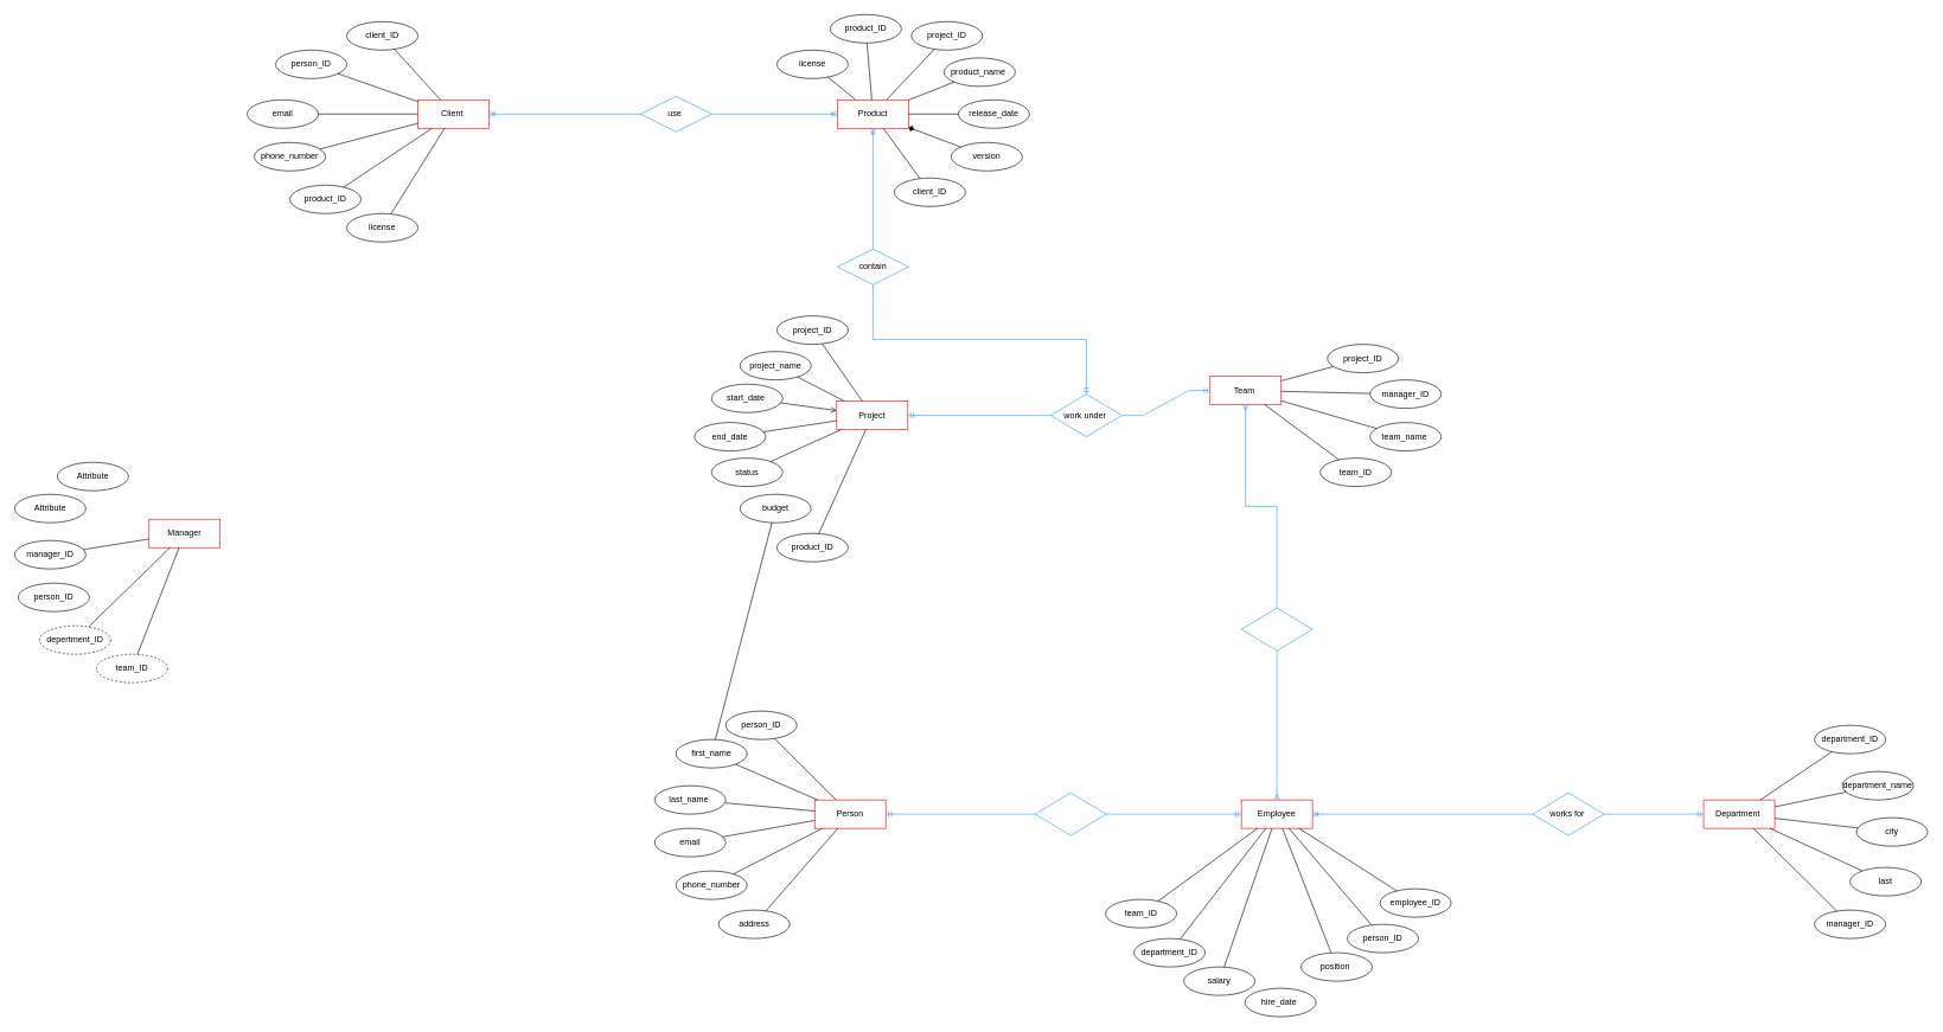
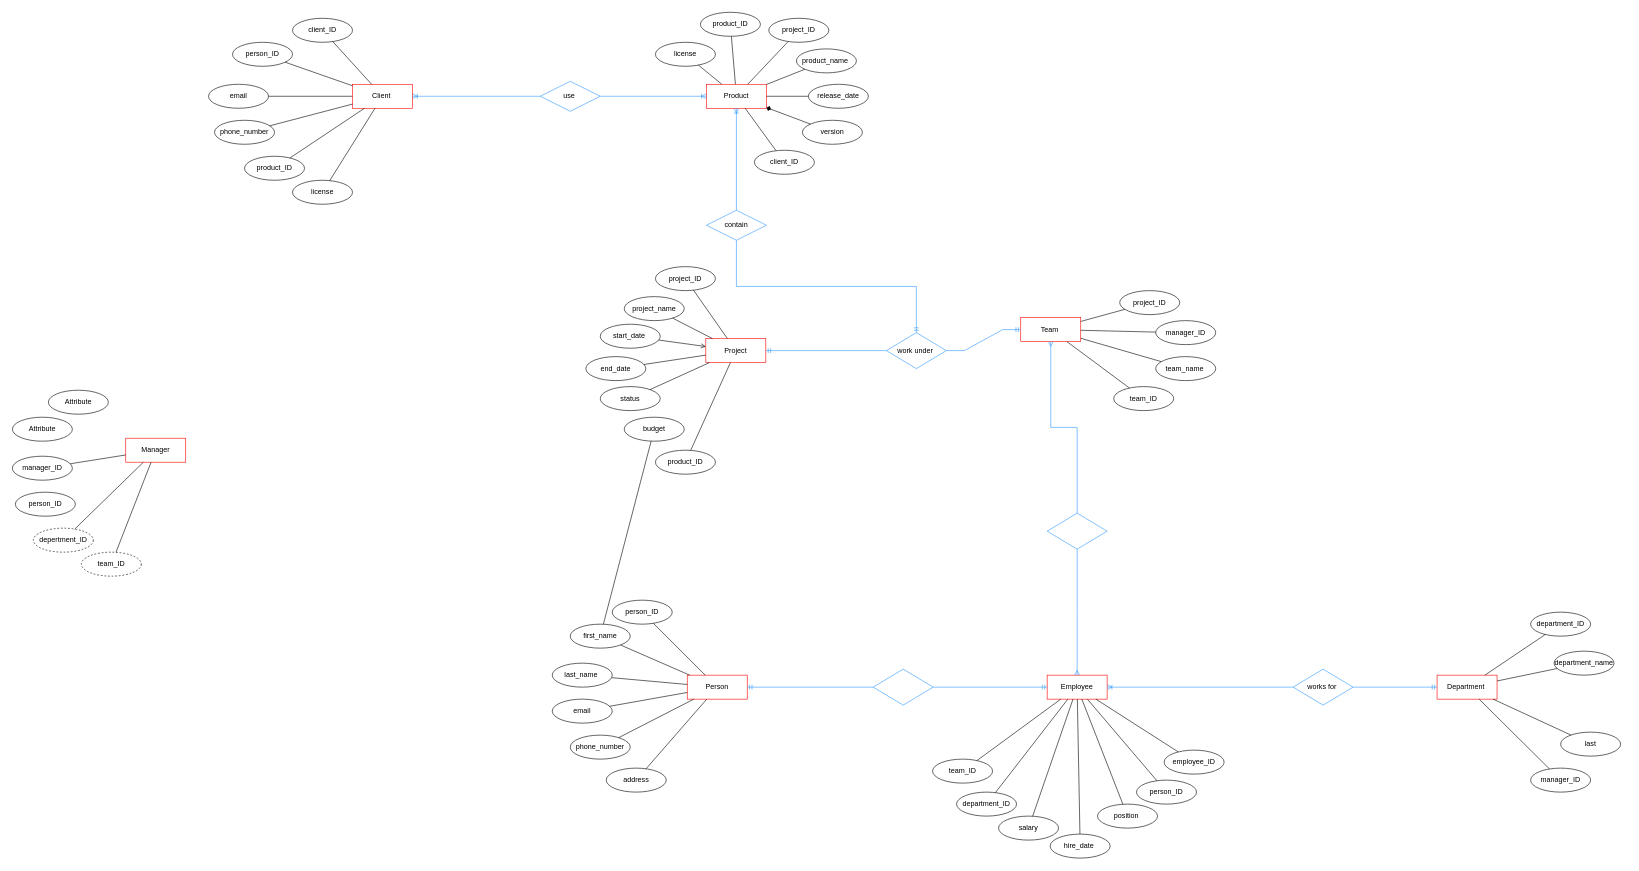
- <mxCell id="70" value="" style="endArrow=none;html=1;rounded=0;" edge="1" parent="1" source="99" target="17"><mxGeometry relative="1" as="geometry"><mxPoint x="2706" y="1165.82" as="sourcePoint" /><mxPoint x="2355" y="1275.82" as="targetPoint" /></mxGeometry></mxCell>
- <mxCell id="99" value="city" style="ellipse;whiteSpace=wrap;html=1;align=center;" vertex="1" parent="1"><mxGeometry x="2610" y="1150" width="100" height="40" as="geometry" /></mxCell>
+ <mxCell id="62" value="" style="endArrow=none;html=1;rounded=0;" edge="1" parent="1" source="13" target="9"><mxGeometry relative="1" as="geometry"><mxPoint x="1525" y="1185" as="sourcePoint" /><mxPoint x="1685" y="1185" as="targetPoint" /></mxGeometry></mxCell>
